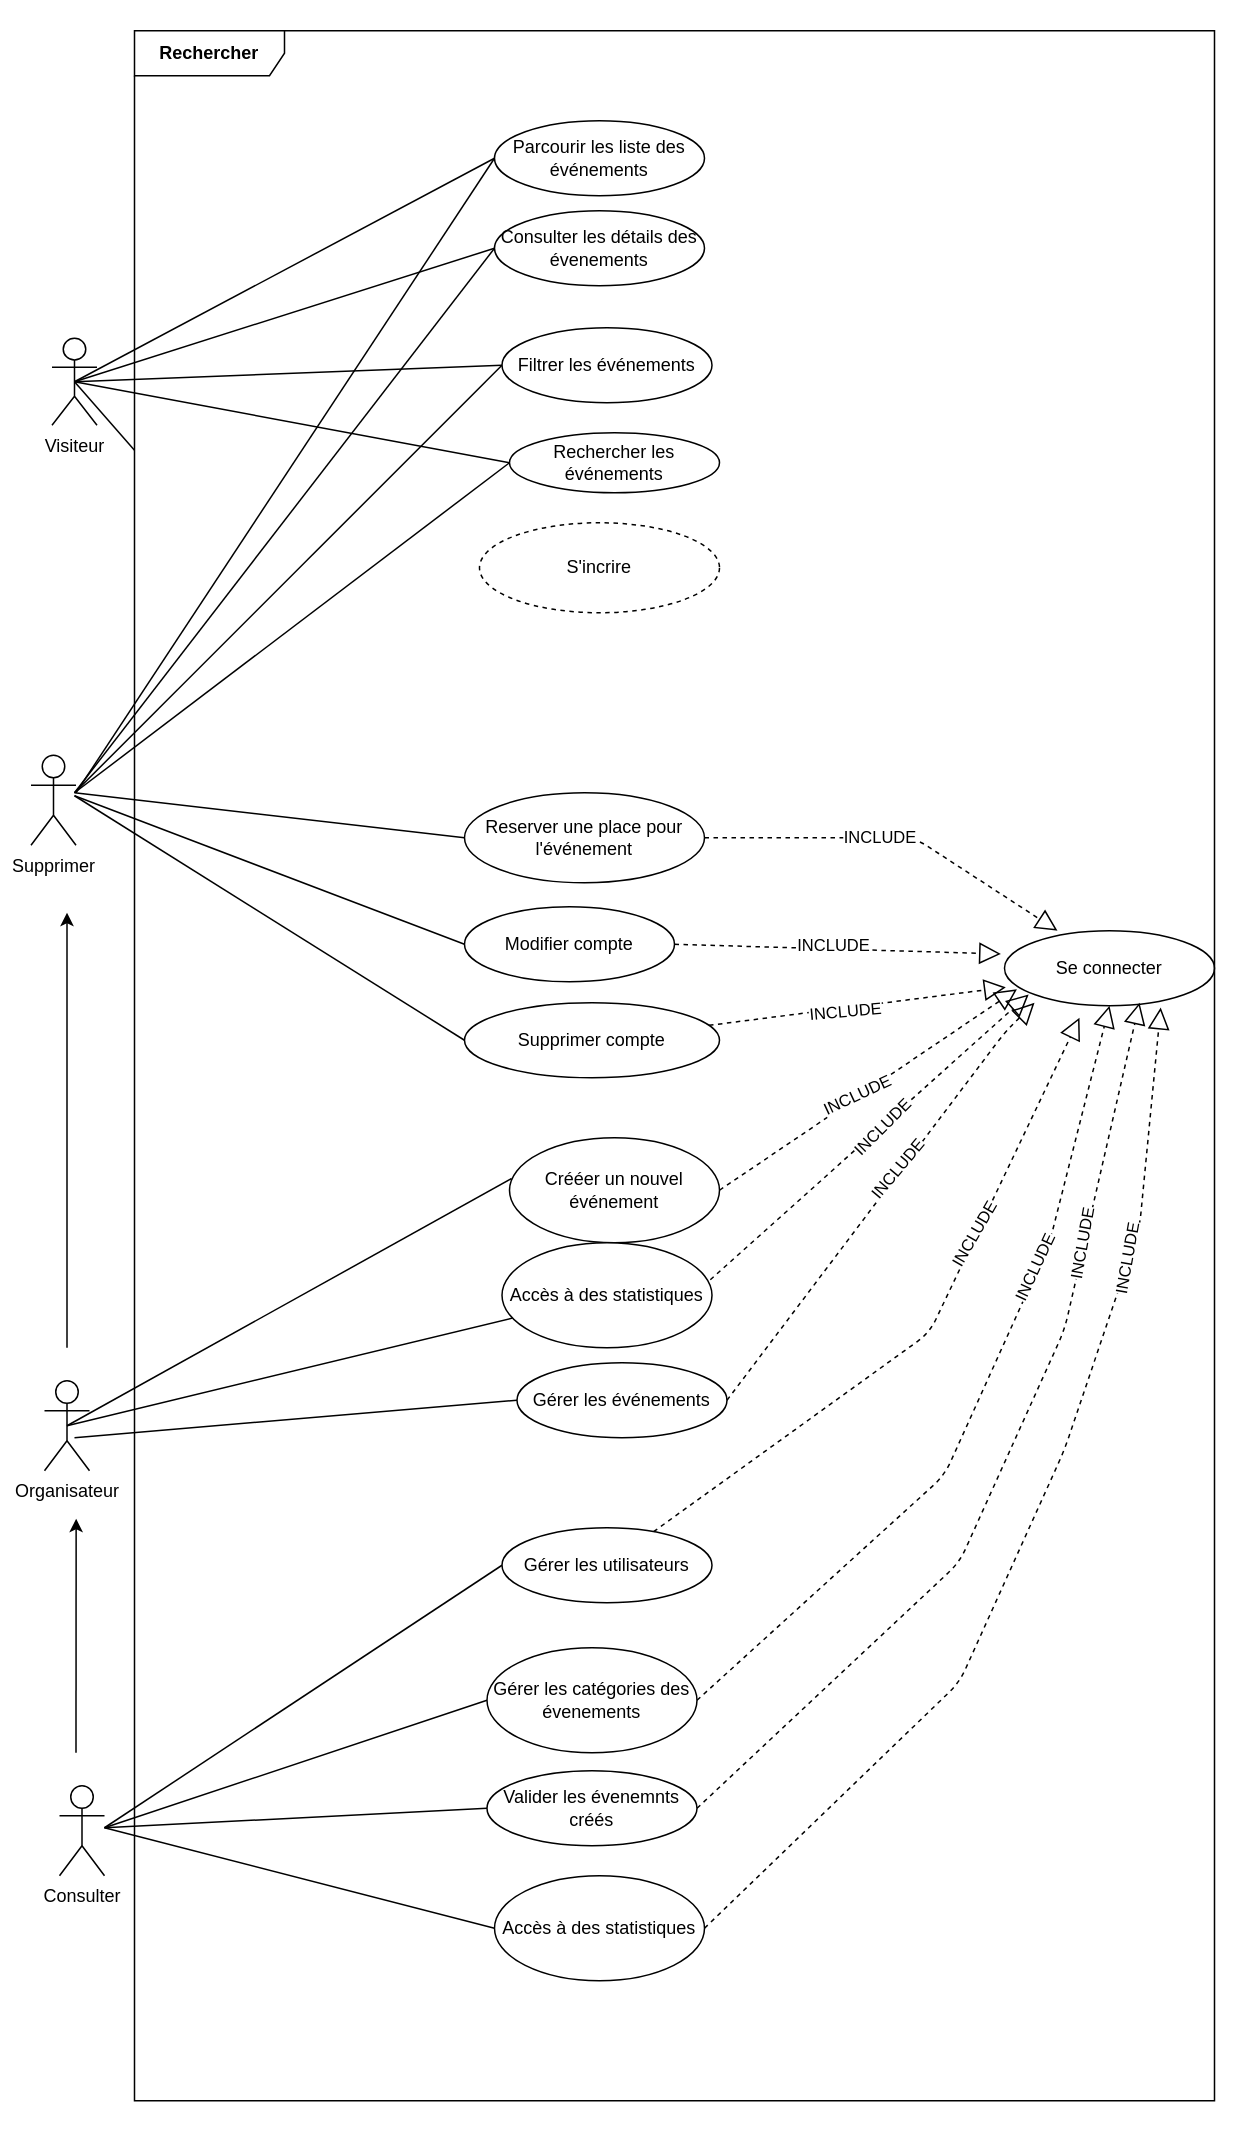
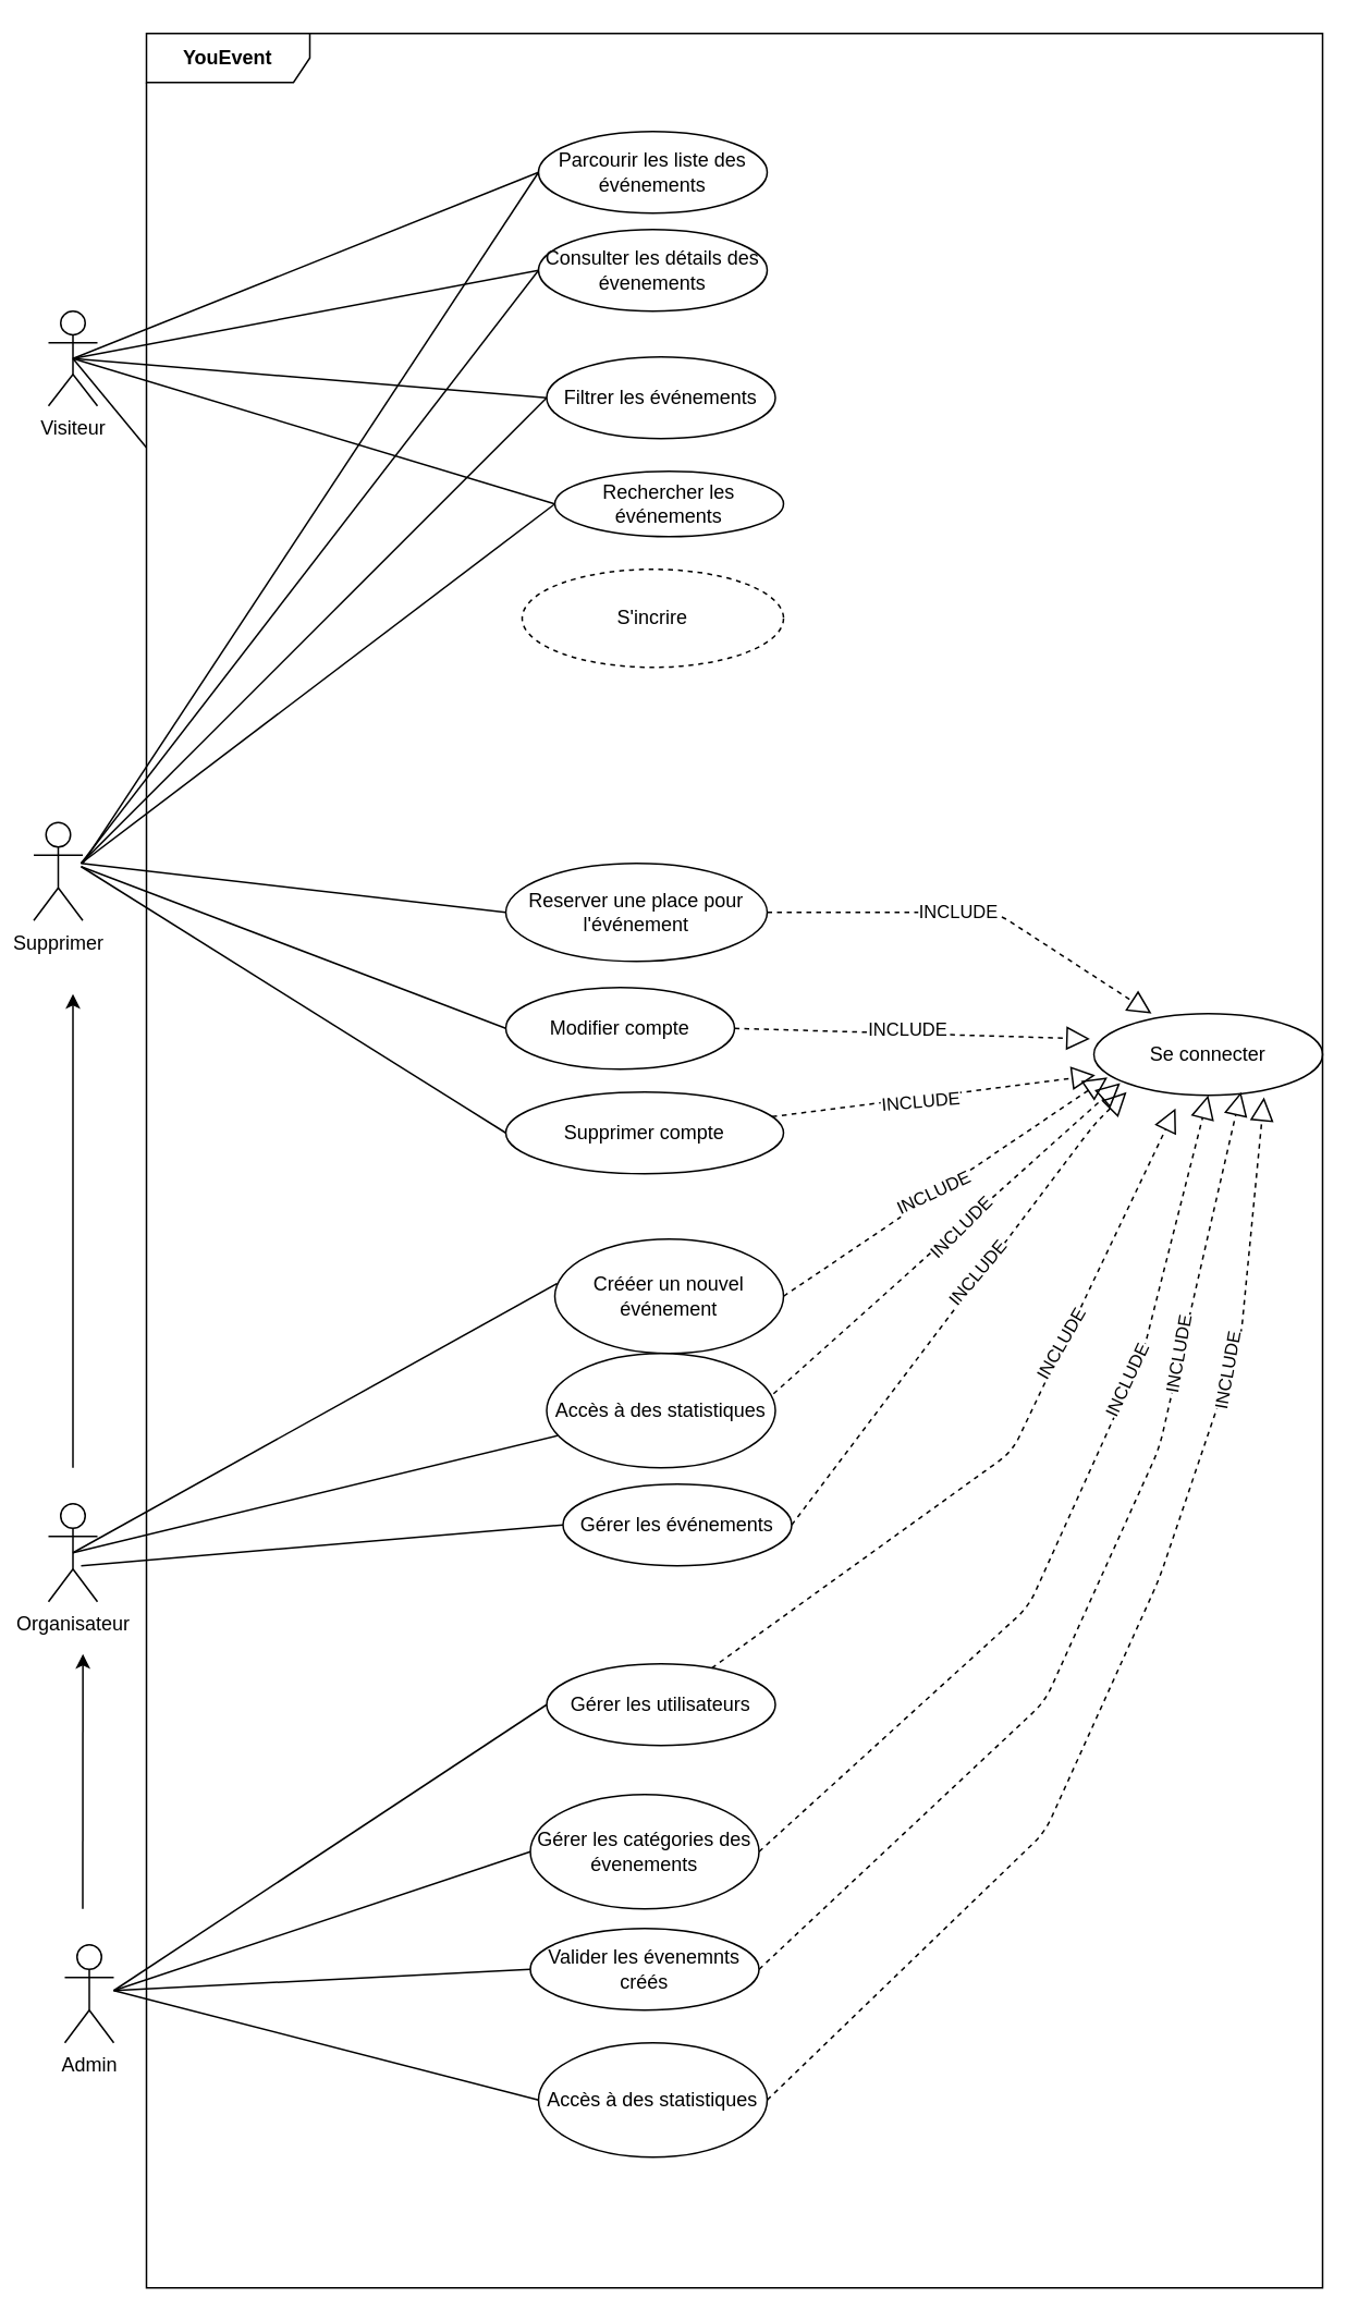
- <mxCell id="33" value="Rechercher" style="shape=umlFrame;whiteSpace=wrap;html=1;width=100;height=30;fontStyle=1" parent="1" vertex="1"><mxGeometry x="89" y="20" width="720" height="1380" as="geometry" /></mxCell>
+ <mxCell id="33" value="YouEvent" style="shape=umlFrame;whiteSpace=wrap;html=1;width=100;height=30;fontStyle=1" parent="1" vertex="1"><mxGeometry x="89" y="20" width="720" height="1380" as="geometry" /></mxCell>
- <mxCell id="2" value="Visiteur" style="shape=umlActor;verticalLabelPosition=bottom;verticalAlign=top;html=1;" parent="1" vertex="1"><mxGeometry x="34" y="225" width="30" height="58" as="geometry" /></mxCell>
+ <mxCell id="2" value="Visiteur" style="shape=umlActor;verticalLabelPosition=bottom;verticalAlign=top;html=1;" parent="1" vertex="1"><mxGeometry x="29" y="190" width="30" height="58" as="geometry" /></mxCell>
- <mxCell id="34" value="Consulter" style="shape=umlActor;verticalLabelPosition=bottom;verticalAlign=top;html=1;" parent="1" vertex="1"><mxGeometry x="39" y="1190" width="30" height="60" as="geometry" /></mxCell>
+ <mxCell id="34" value="Admin" style="shape=umlActor;verticalLabelPosition=bottom;verticalAlign=top;html=1;" parent="1" vertex="1"><mxGeometry x="39" y="1190" width="30" height="60" as="geometry" /></mxCell>
